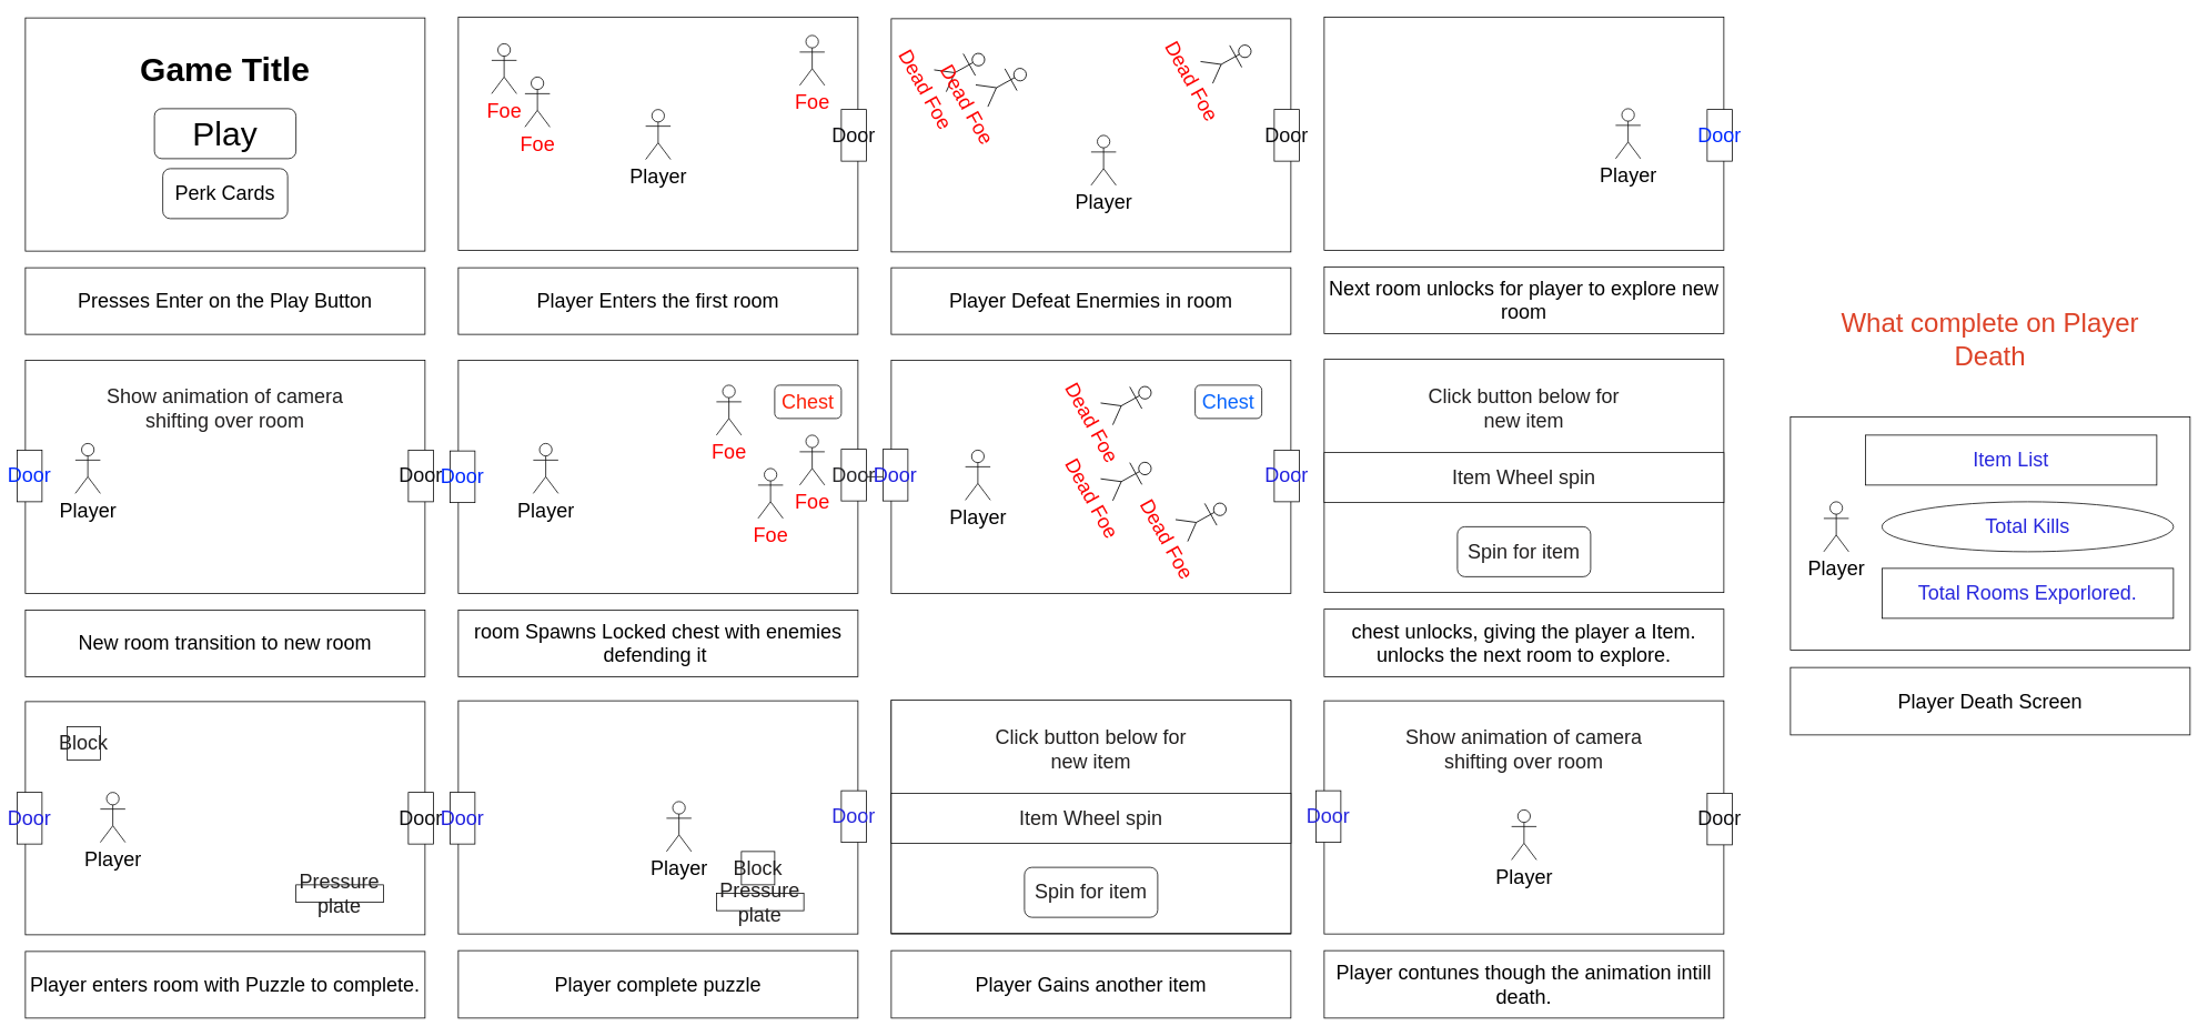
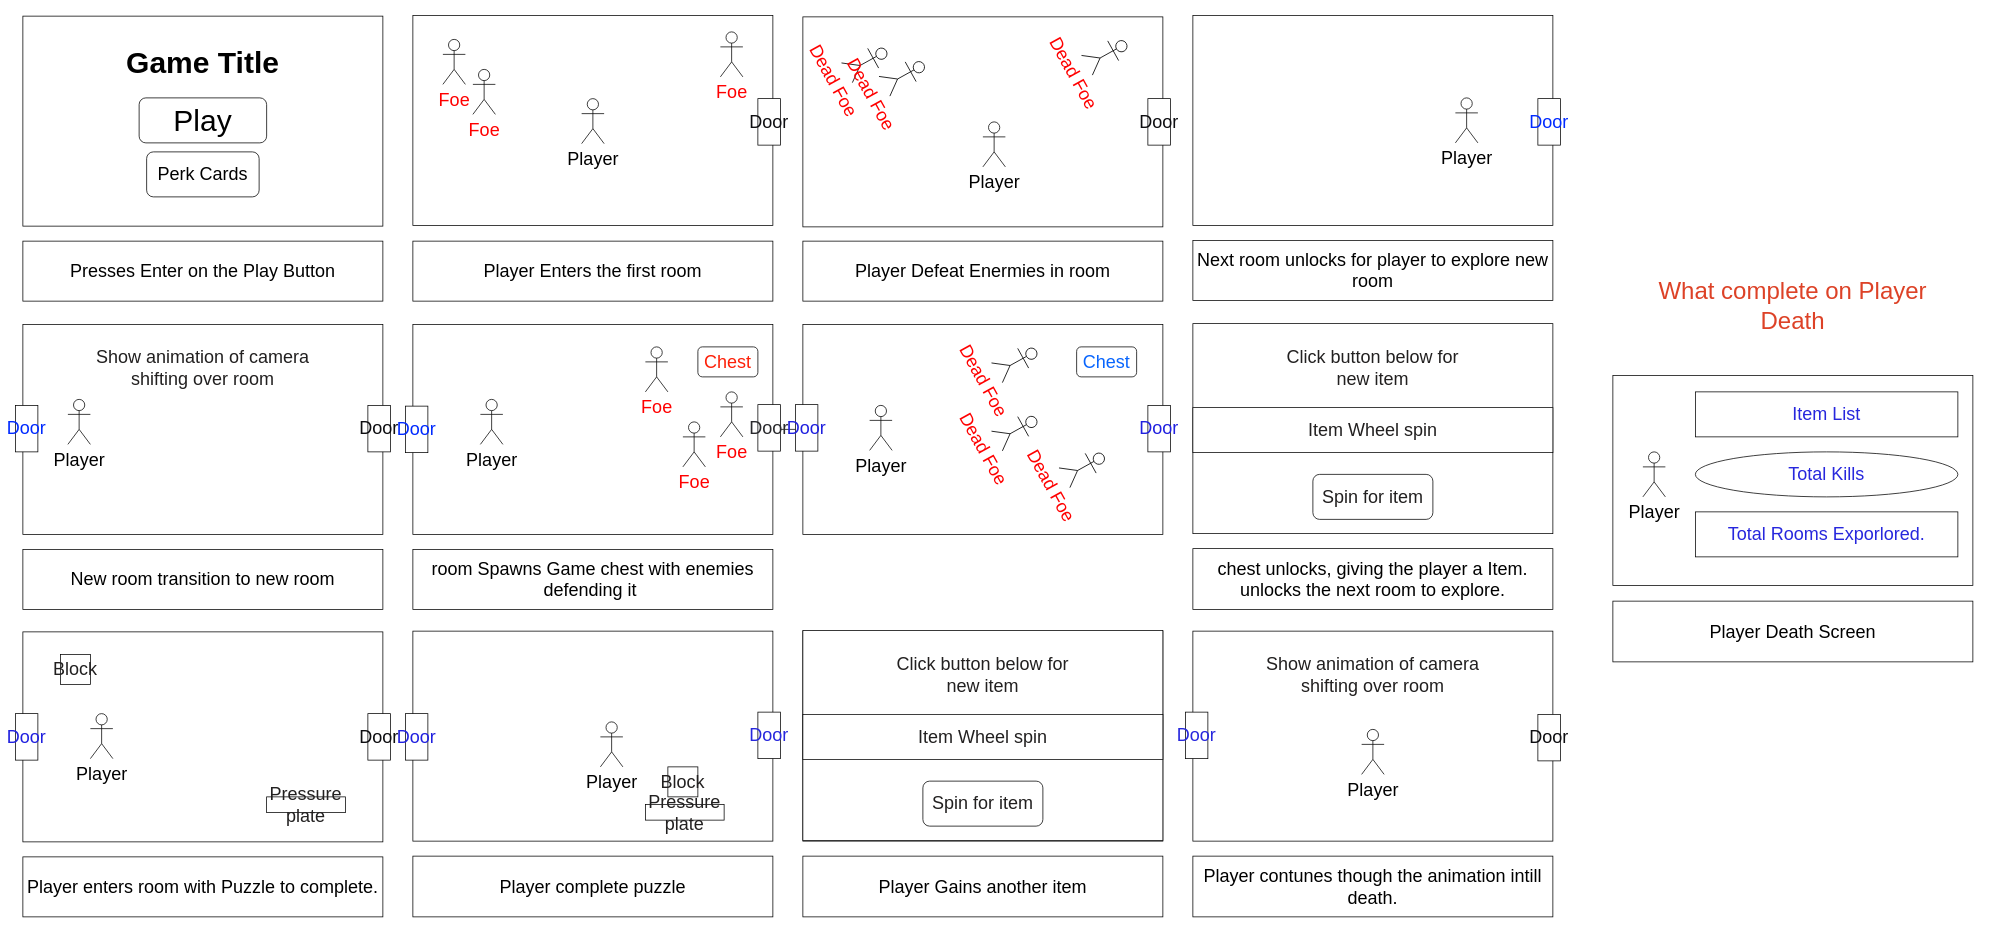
- <mxCell id="84" value="Item List" style="rounded=0;whiteSpace=wrap;html=1;labelBorderColor=none;fontSize=24;fontColor=#2727dd;" vertex="1" parent="1"><mxGeometry x="2240" y="522" width="350" height="60" as="geometry" /></mxCell>
+ <mxCell id="84" value="Item List" style="rounded=0;whiteSpace=wrap;html=1;labelBorderColor=none;fontSize=24;fontColor=#2727dd;" vertex="1" parent="1"><mxGeometry x="2260" y="522" width="350" height="60" as="geometry" /></mxCell>
- <mxCell id="10" value="room Spawns Locked chest with enemies defending it&amp;nbsp;" style="rounded=0;whiteSpace=wrap;html=1;fontSize=24;" parent="1" vertex="1"><mxGeometry x="550" y="732" width="480" height="80" as="geometry" /></mxCell>
+ <mxCell id="10" value="room Spawns Game chest with enemies defending it&amp;nbsp;" style="rounded=0;whiteSpace=wrap;html=1;fontSize=24;" parent="1" vertex="1"><mxGeometry x="550" y="732" width="480" height="80" as="geometry" /></mxCell>
